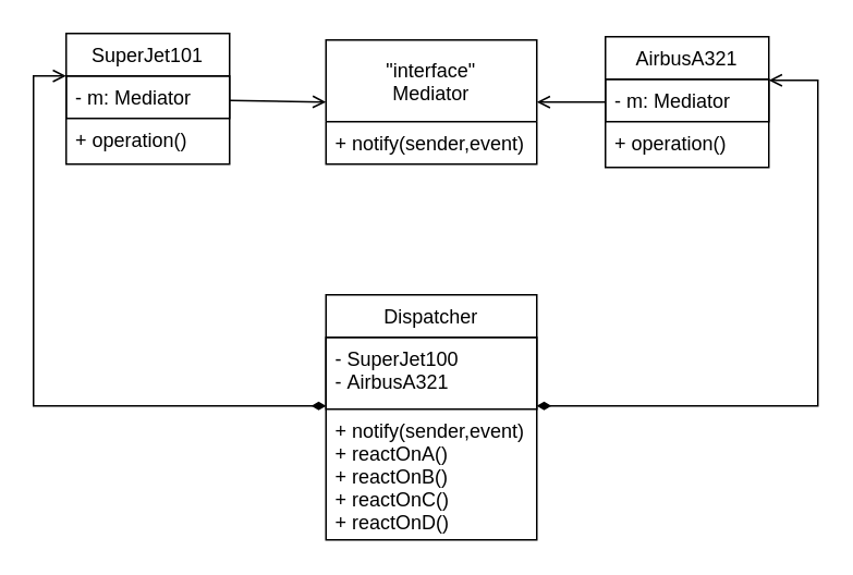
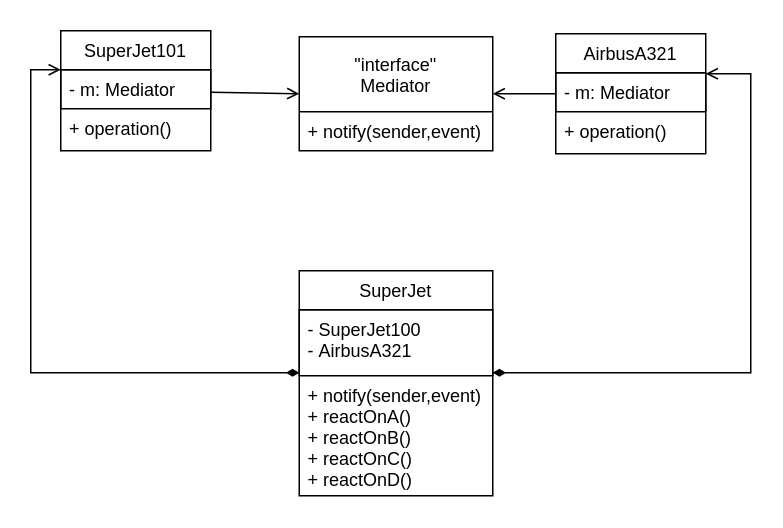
- <mxCell id="12" value="Dispatcher" style="swimlane;fontStyle=0;childLayout=stackLayout;horizontal=1;startSize=26;horizontalStack=0;resizeParent=1;resizeParentMax=0;resizeLast=0;collapsible=1;marginBottom=0;" vertex="1" parent="1"><mxGeometry x="199" y="180" width="129" height="150" as="geometry" /></mxCell>
+ <mxCell id="12" value="SuperJet" style="swimlane;fontStyle=0;childLayout=stackLayout;horizontal=1;startSize=26;horizontalStack=0;resizeParent=1;resizeParentMax=0;resizeLast=0;collapsible=1;marginBottom=0;" vertex="1" parent="1"><mxGeometry x="199" y="180" width="129" height="150" as="geometry" /></mxCell>
